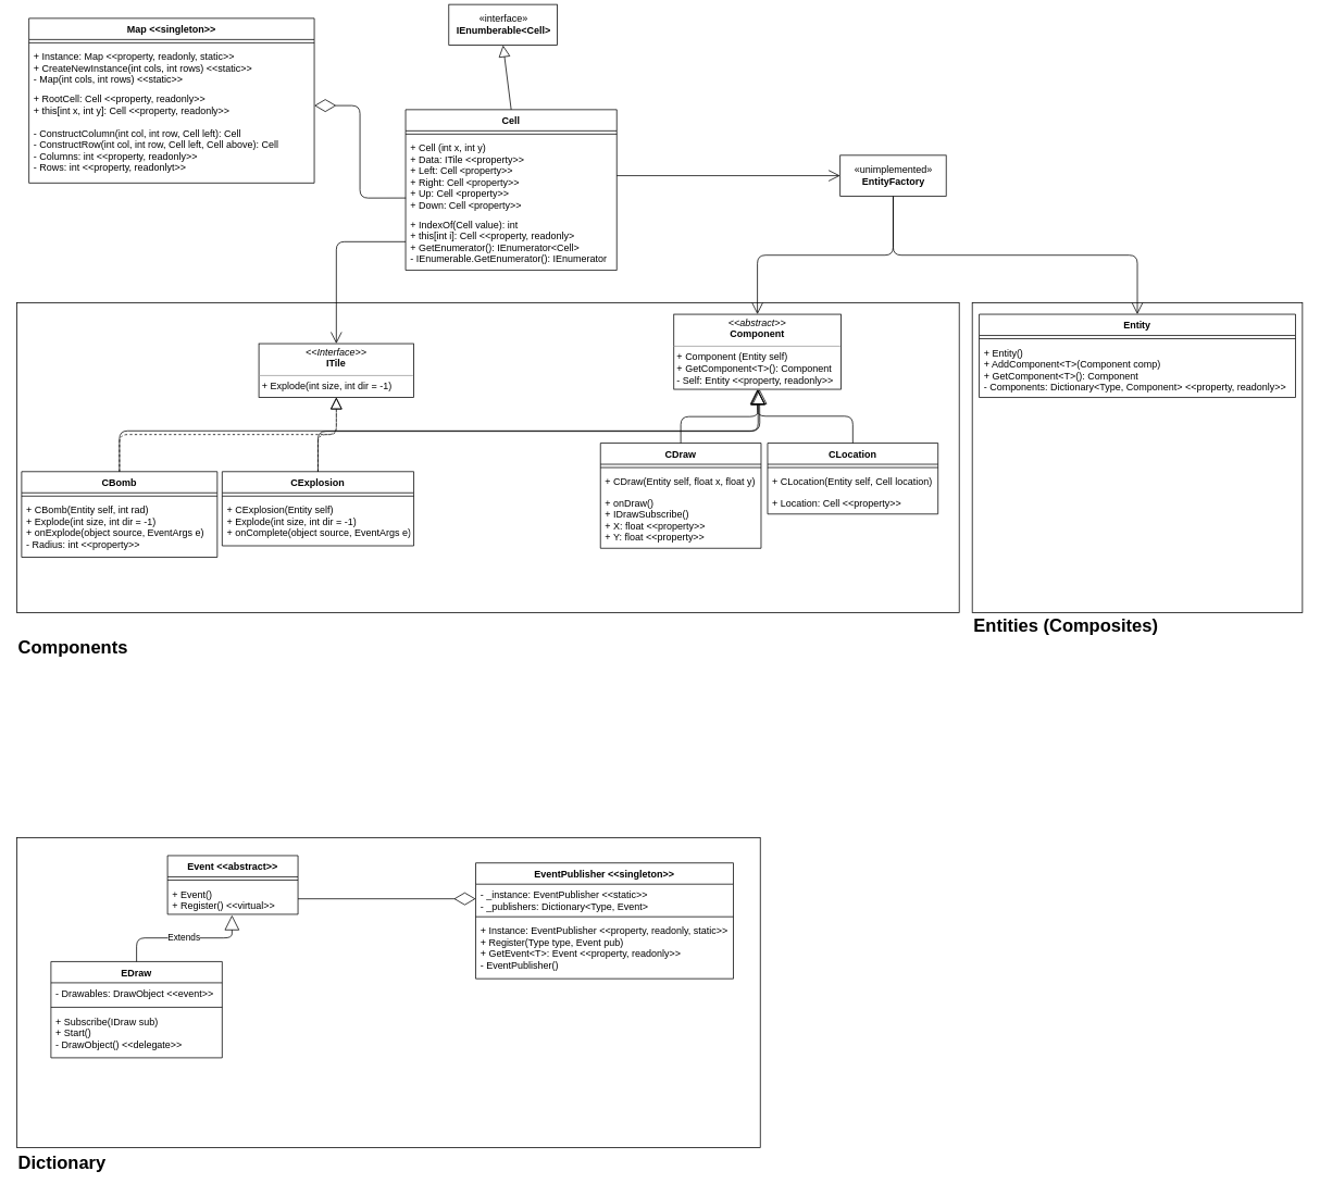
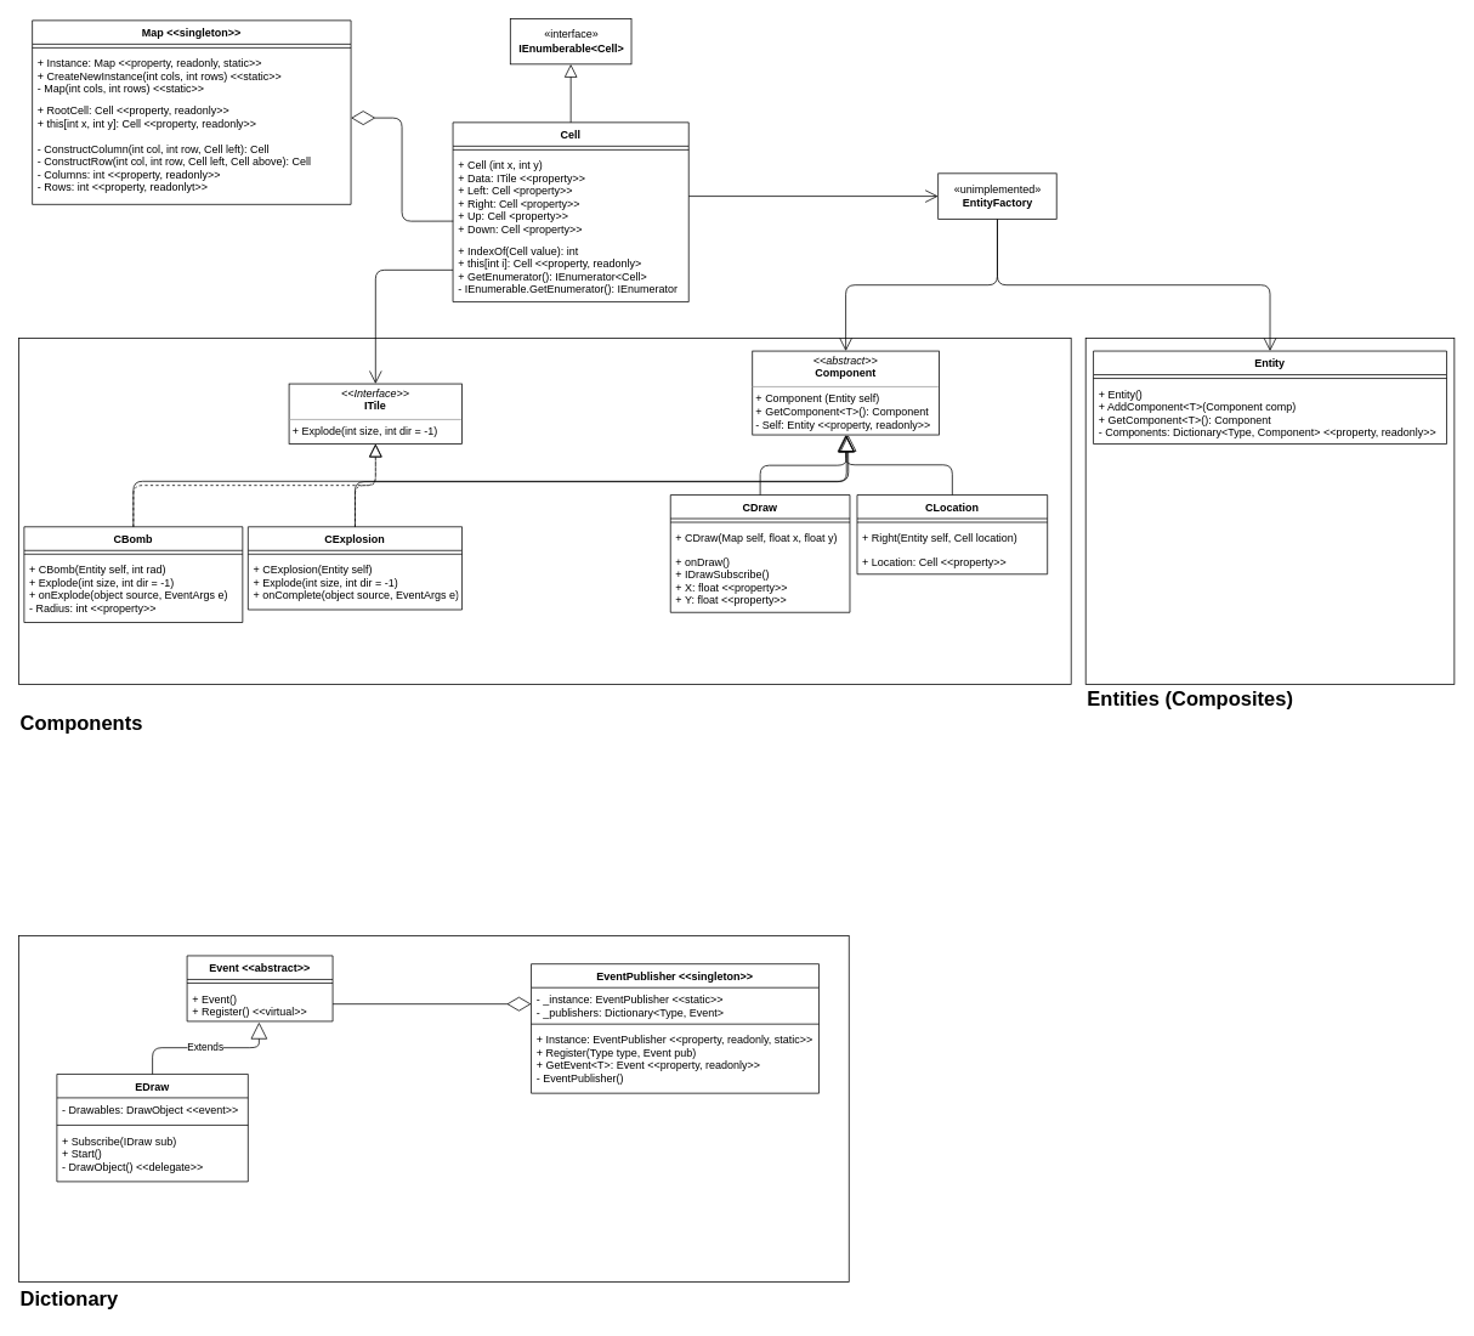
- <mxCell id="14" value="«interface»&lt;br&gt;&lt;b&gt;IEnumberable&amp;lt;Cell&amp;gt;&lt;/b&gt;" style="html=1;" parent="1" vertex="1"><mxGeometry x="550" y="5" width="133" height="50" as="geometry" /></mxCell>
+ <mxCell id="14" value="«interface»&lt;br&gt;&lt;b&gt;IEnumberable&amp;lt;Cell&amp;gt;&lt;/b&gt;" style="html=1;" parent="1" vertex="1"><mxGeometry x="560" y="20" width="133" height="50" as="geometry" /></mxCell>
- <mxCell id="27" value="+ CDraw(Entity self, float x, float y)" style="text;strokeColor=none;fillColor=none;align=left;verticalAlign=top;spacingLeft=4;spacingRight=4;overflow=hidden;rotatable=0;points=[[0,0.5],[1,0.5]];portConstraint=eastwest;" parent="25" vertex="1"><mxGeometry y="34" width="197" height="26" as="geometry" /></mxCell>
+ <mxCell id="27" value="+ CDraw(Map self, float x, float y)" style="text;strokeColor=none;fillColor=none;align=left;verticalAlign=top;spacingLeft=4;spacingRight=4;overflow=hidden;rotatable=0;points=[[0,0.5],[1,0.5]];portConstraint=eastwest;" parent="25" vertex="1"><mxGeometry y="34" width="197" height="26" as="geometry" /></mxCell>
- <mxCell id="52" value="+ CLocation(Entity self, Cell location)" style="text;strokeColor=none;fillColor=none;align=left;verticalAlign=top;spacingLeft=4;spacingRight=4;overflow=hidden;rotatable=0;points=[[0,0.5],[1,0.5]];portConstraint=eastwest;" parent="50" vertex="1"><mxGeometry y="34" width="209" height="26" as="geometry" /></mxCell>
+ <mxCell id="52" value="+ Right(Entity self, Cell location)" style="text;strokeColor=none;fillColor=none;align=left;verticalAlign=top;spacingLeft=4;spacingRight=4;overflow=hidden;rotatable=0;points=[[0,0.5],[1,0.5]];portConstraint=eastwest;" parent="50" vertex="1"><mxGeometry y="34" width="209" height="26" as="geometry" /></mxCell>
